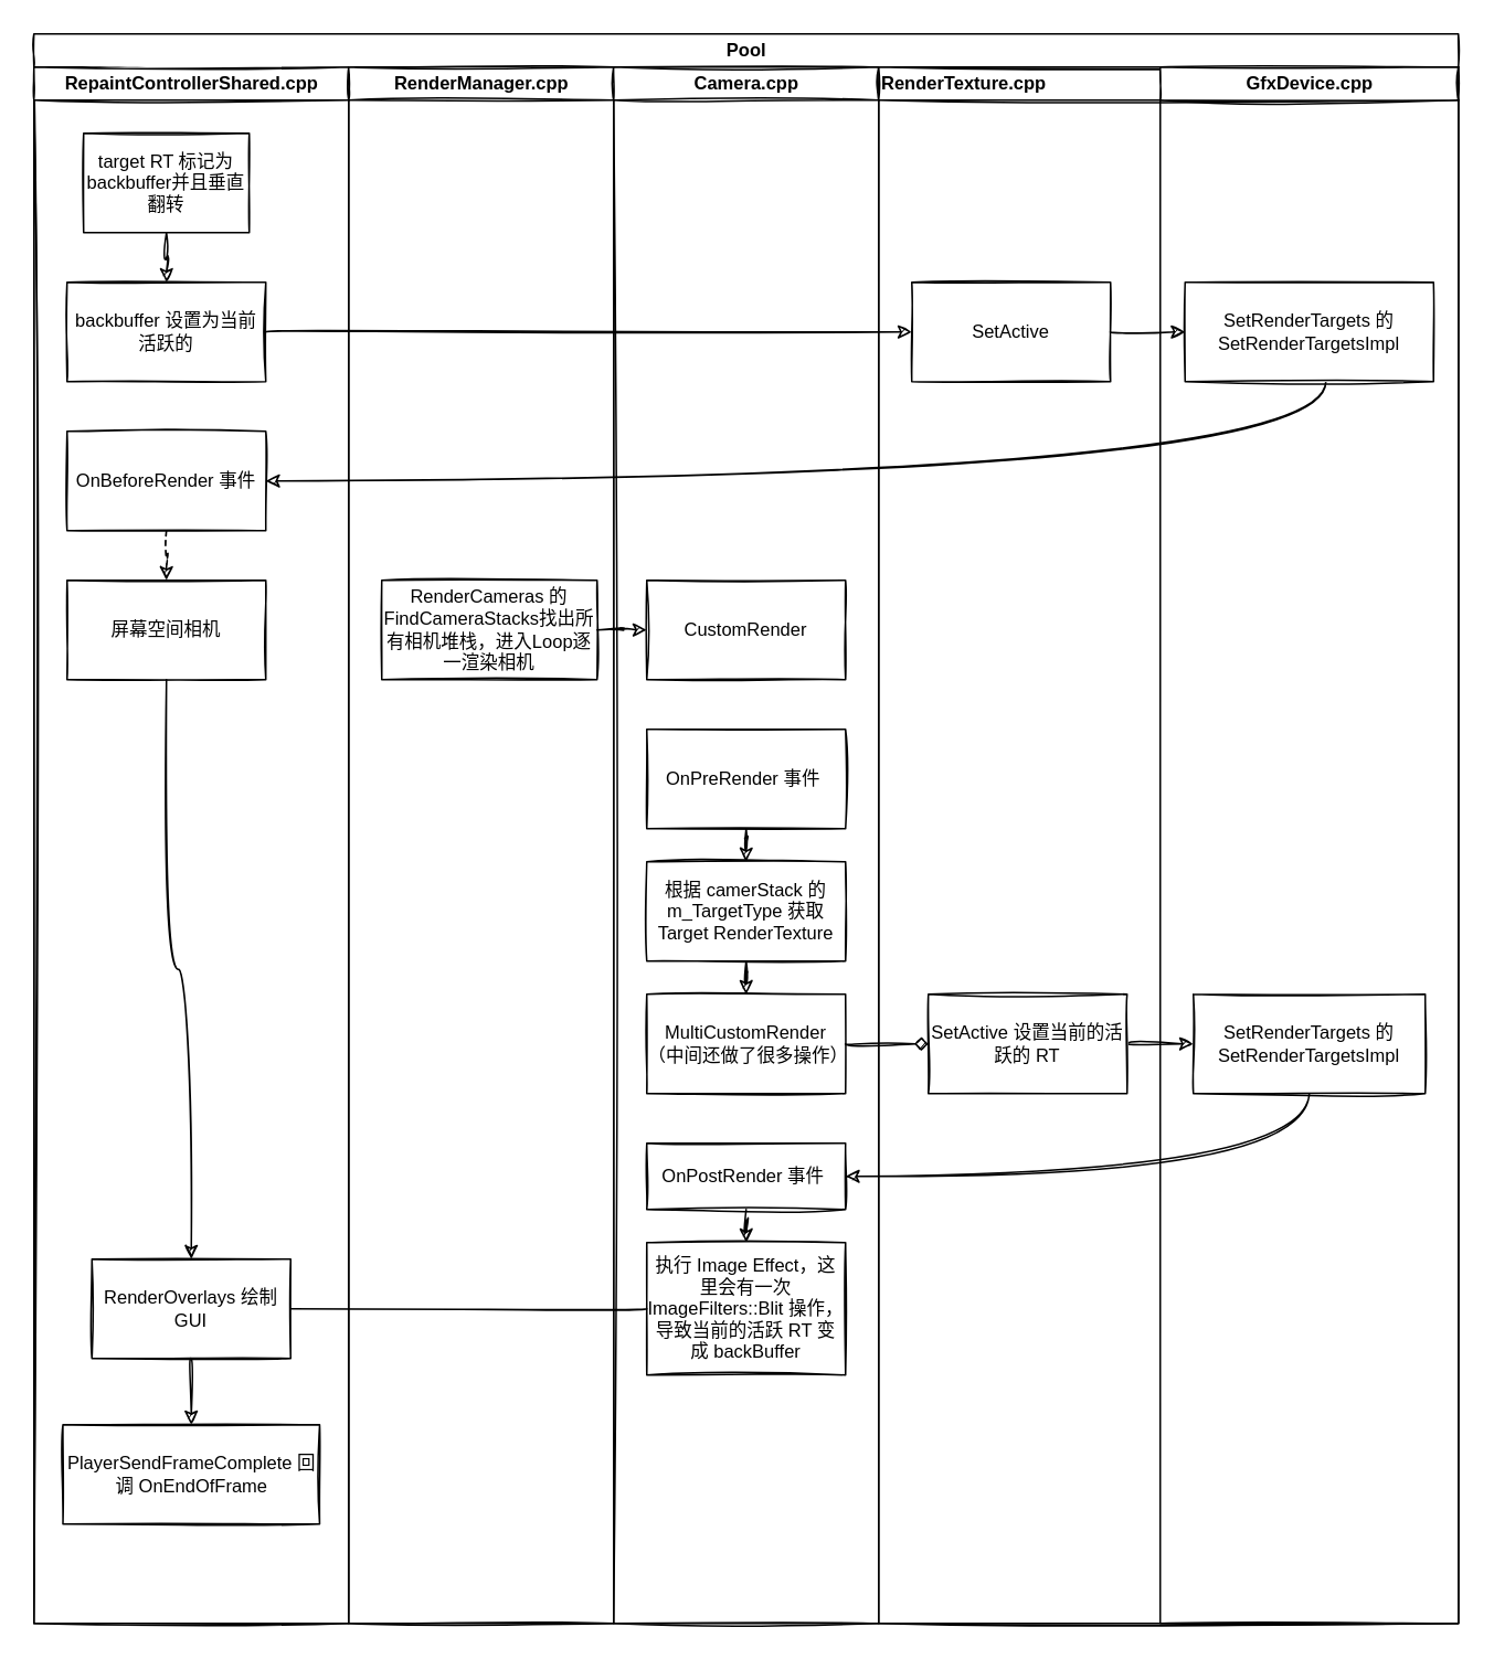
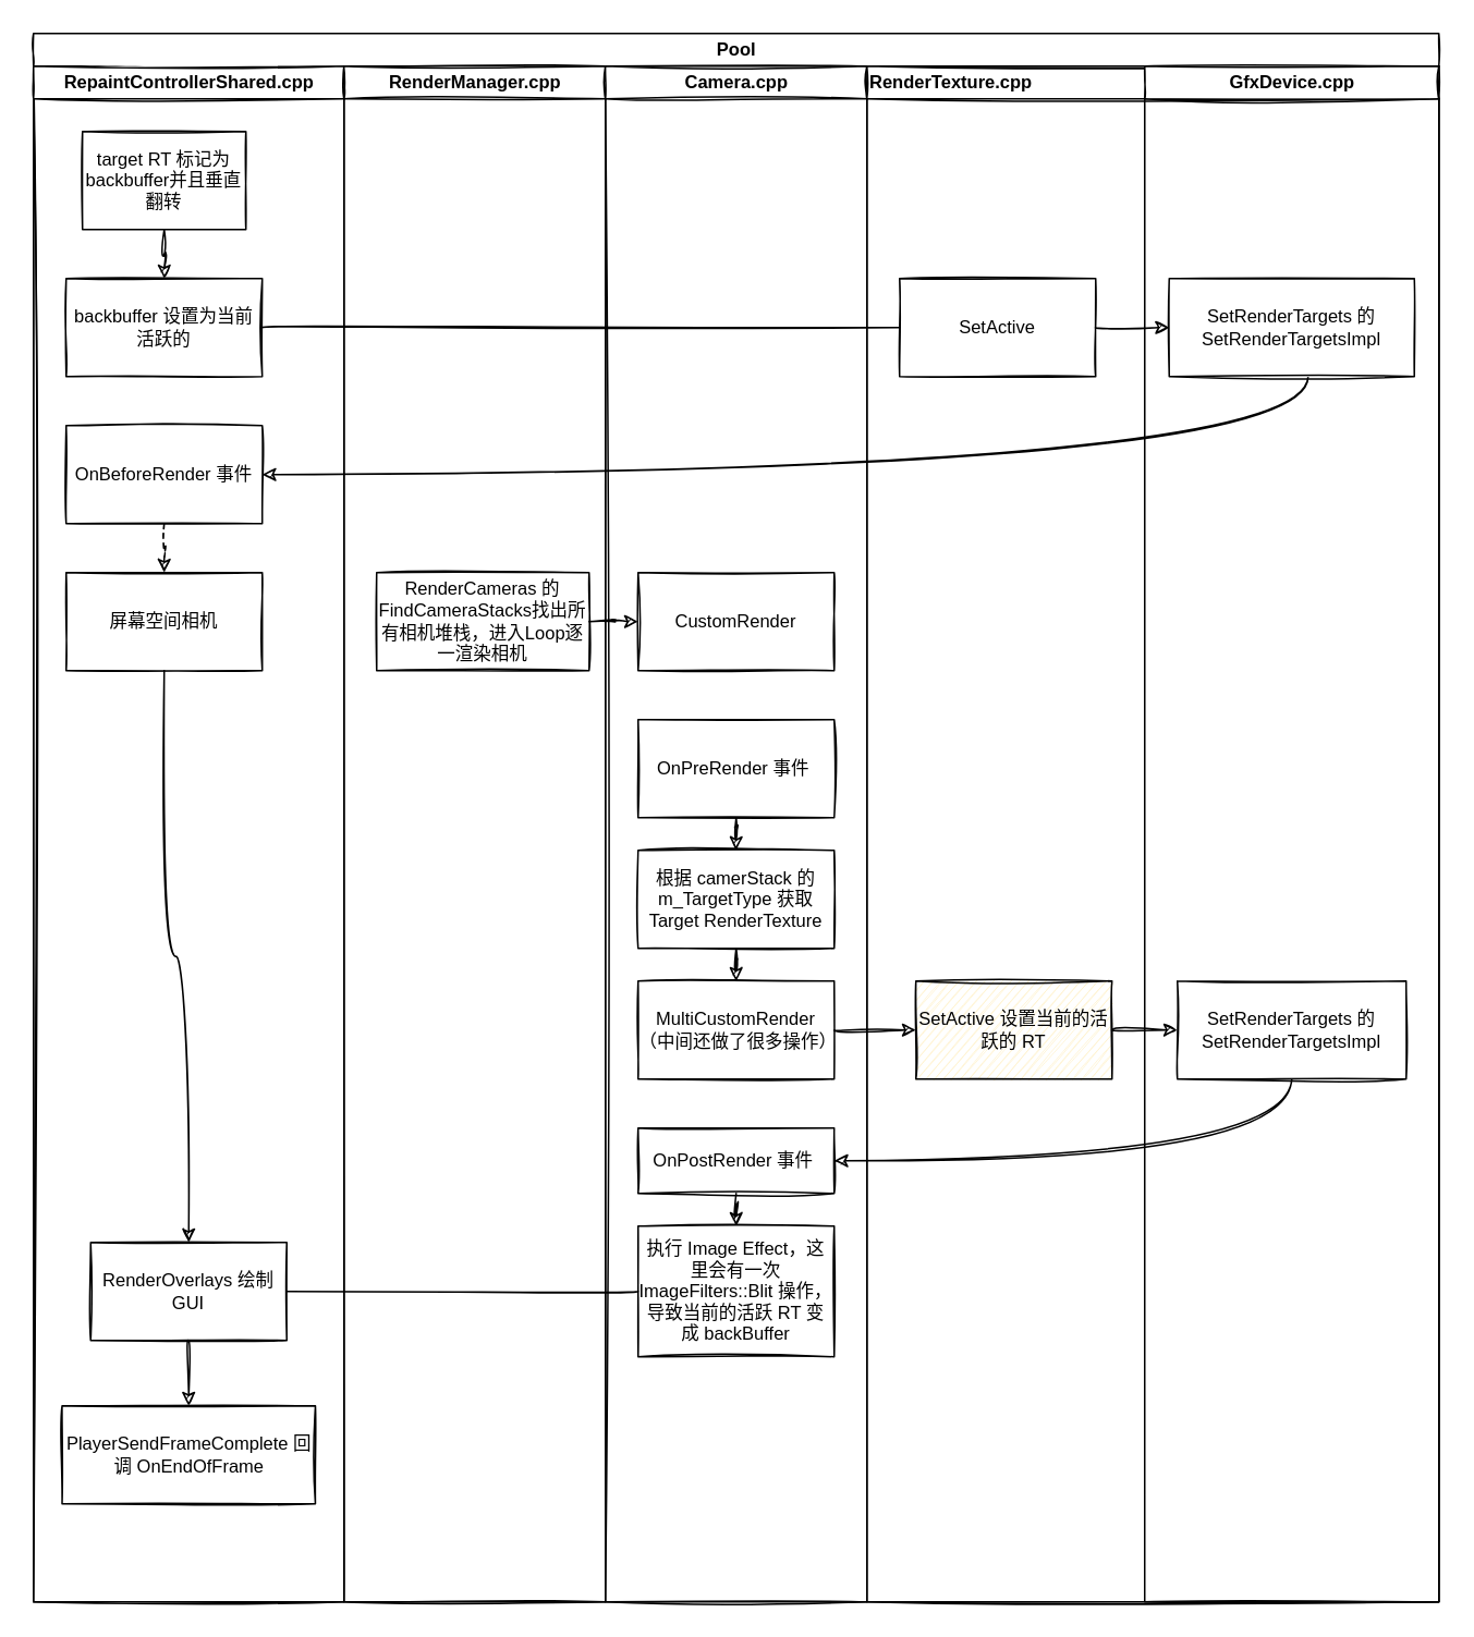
- <mxCell id="25" value="" style="edgeStyle=orthogonalEdgeStyle;orthogonalLoop=1;jettySize=auto;html=1;align=center;labelPosition=center;verticalLabelPosition=middle;verticalAlign=middle;fontSize=11;fontFamily=Helvetica;sketch=1;curved=1;" edge="1" parent="2" source="5" target="30"><mxGeometry relative="1" as="geometry" /></mxCell>
+ <mxCell id="25" value="" style="edgeStyle=orthogonalEdgeStyle;orthogonalLoop=1;jettySize=auto;html=1;align=center;labelPosition=center;verticalLabelPosition=middle;verticalAlign=middle;fontSize=11;fontFamily=Helvetica;sketch=1;curved=1;endArrow=none;" edge="1" parent="2" source="5" target="30"><mxGeometry relative="1" as="geometry" /></mxCell>
- <mxCell id="37" value="" style="edgeStyle=orthogonalEdgeStyle;orthogonalLoop=1;jettySize=auto;html=1;fontFamily=Helvetica;fontSize=11;align=center;sketch=1;curved=1;endArrow=diamond;" edge="1" parent="2" source="20" target="36"><mxGeometry relative="1" as="geometry" /></mxCell>
+ <mxCell id="37" value="" style="edgeStyle=orthogonalEdgeStyle;orthogonalLoop=1;jettySize=auto;html=1;fontFamily=Helvetica;fontSize=11;align=center;sketch=1;curved=1;" edge="1" parent="2" source="20" target="36"><mxGeometry relative="1" as="geometry" /></mxCell>
- <mxCell id="36" value="&lt;span&gt;SetActive 设置当前的活跃的 RT&lt;/span&gt;" style="whiteSpace=wrap;html=1;shadow=0;fontSize=11;strokeWidth=1;sketch=1;" vertex="1" parent="29"><mxGeometry x="30" y="560" width="120" height="60" as="geometry" /></mxCell>
+ <mxCell id="36" value="&lt;span&gt;SetActive 设置当前的活跃的 RT&lt;/span&gt;" style="whiteSpace=wrap;html=1;shadow=0;fontSize=11;strokeWidth=1;sketch=1;fillColor=#fff2cc;" vertex="1" parent="29"><mxGeometry x="30" y="560" width="120" height="60" as="geometry" /></mxCell>
